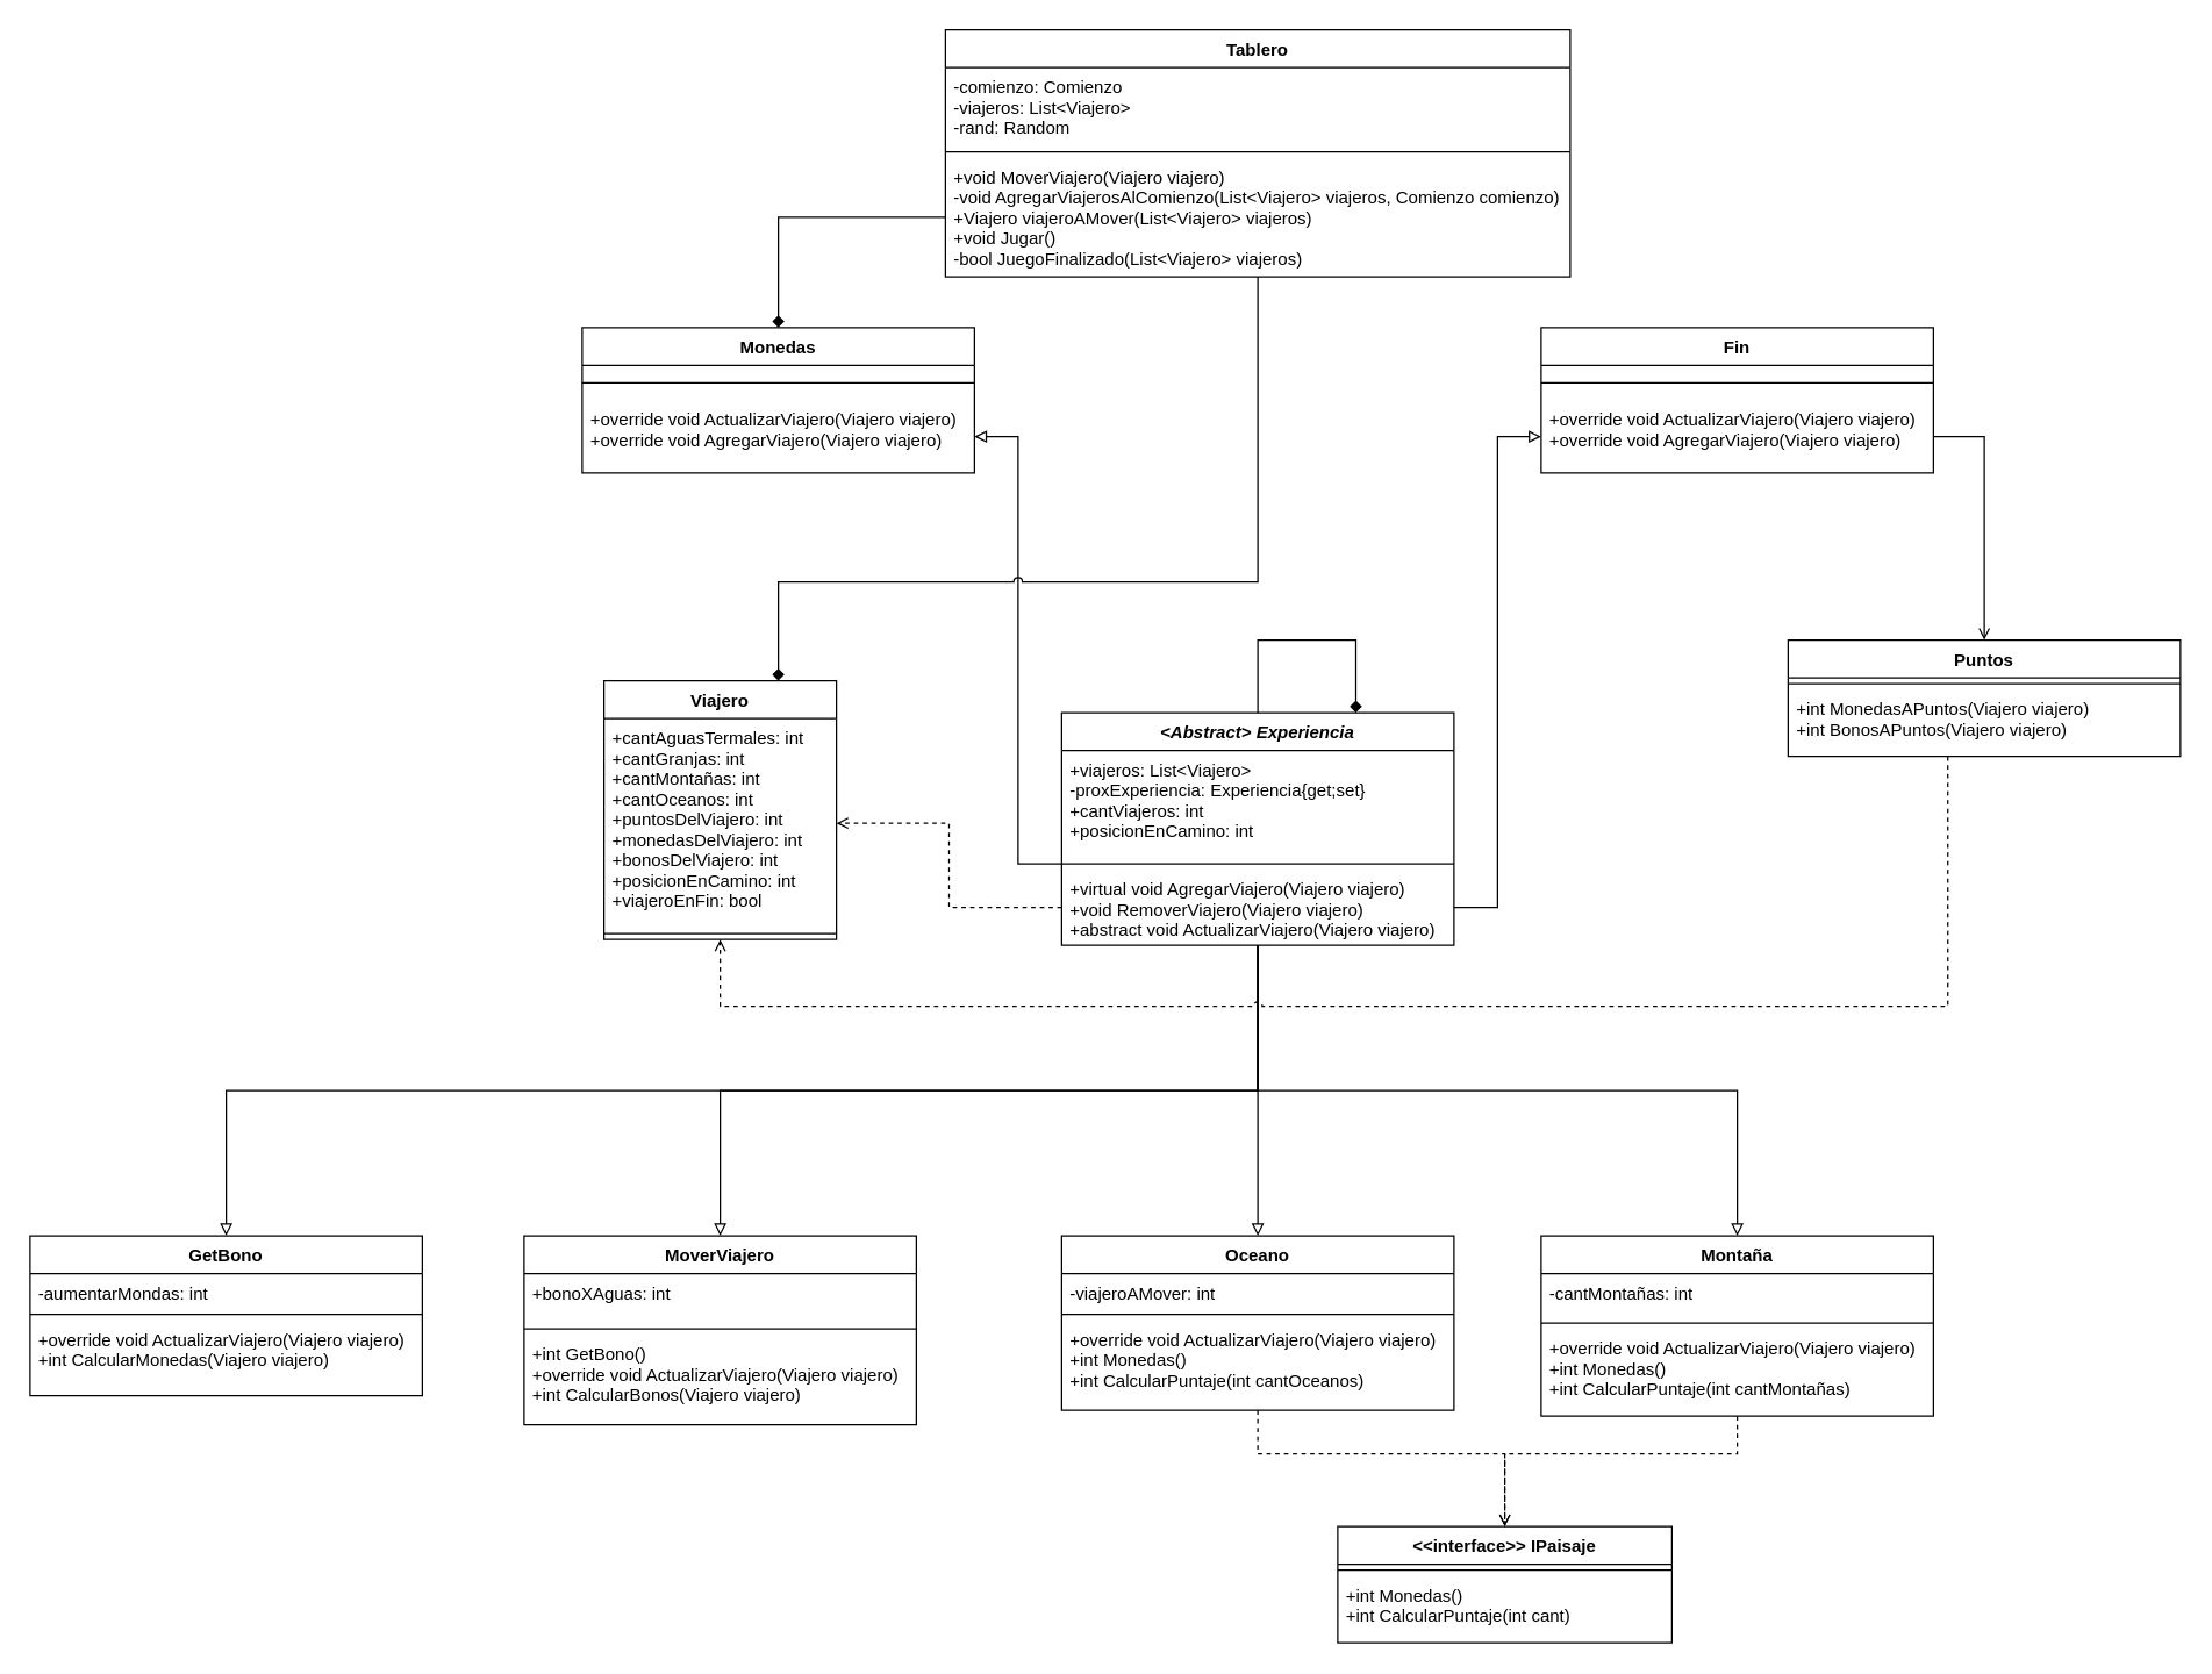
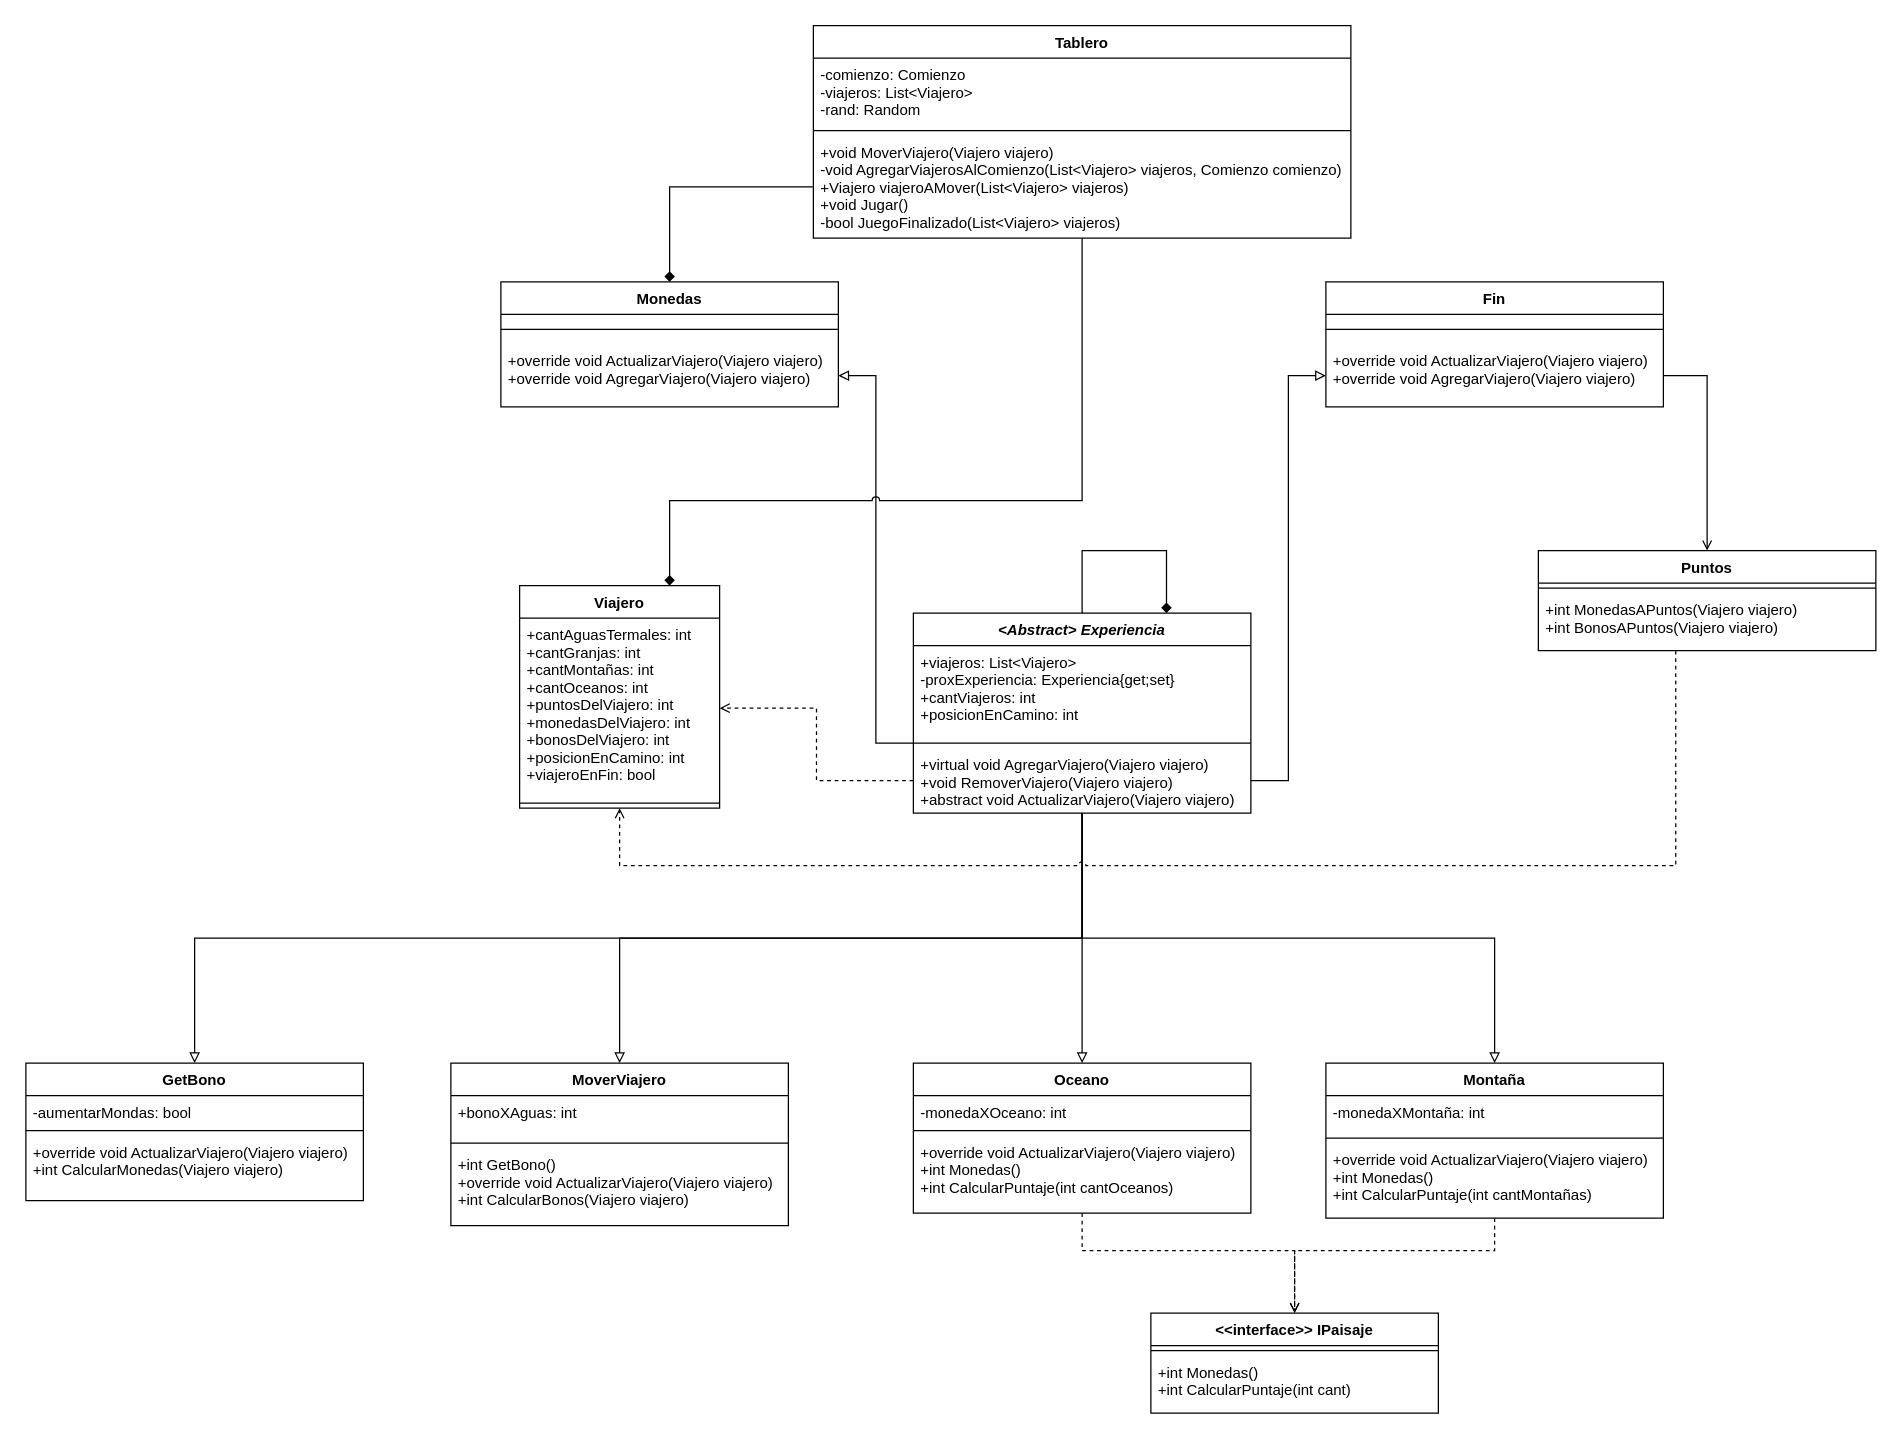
- <mxCell id="11" value="-aumentarMondas: int&#10;" style="text;strokeColor=none;fillColor=none;align=left;verticalAlign=top;spacingLeft=4;spacingRight=4;overflow=hidden;rotatable=0;points=[[0,0.5],[1,0.5]];portConstraint=eastwest;" parent="10" vertex="1"><mxGeometry y="26" width="270" height="24" as="geometry" /></mxCell>
+ <mxCell id="11" value="-aumentarMondas: bool&#10;" style="text;strokeColor=none;fillColor=none;align=left;verticalAlign=top;spacingLeft=4;spacingRight=4;overflow=hidden;rotatable=0;points=[[0,0.5],[1,0.5]];portConstraint=eastwest;" parent="10" vertex="1"><mxGeometry y="26" width="270" height="24" as="geometry" /></mxCell>
- <mxCell id="15" value="-viajeroAMover: int &#10;" style="text;strokeColor=none;fillColor=none;align=left;verticalAlign=top;spacingLeft=4;spacingRight=4;overflow=hidden;rotatable=0;points=[[0,0.5],[1,0.5]];portConstraint=eastwest;" parent="14" vertex="1"><mxGeometry y="26" width="270" height="24" as="geometry" /></mxCell>
+ <mxCell id="15" value="-monedaXOceano: int &#10;" style="text;strokeColor=none;fillColor=none;align=left;verticalAlign=top;spacingLeft=4;spacingRight=4;overflow=hidden;rotatable=0;points=[[0,0.5],[1,0.5]];portConstraint=eastwest;" parent="14" vertex="1"><mxGeometry y="26" width="270" height="24" as="geometry" /></mxCell>
- <mxCell id="7" value="-cantMontañas: int&#10;" style="text;strokeColor=none;fillColor=none;align=left;verticalAlign=top;spacingLeft=4;spacingRight=4;overflow=hidden;rotatable=0;points=[[0,0.5],[1,0.5]];portConstraint=eastwest;" parent="6" vertex="1"><mxGeometry y="26" width="270" height="30" as="geometry" /></mxCell>
+ <mxCell id="7" value="-monedaXMontaña: int&#10;" style="text;strokeColor=none;fillColor=none;align=left;verticalAlign=top;spacingLeft=4;spacingRight=4;overflow=hidden;rotatable=0;points=[[0,0.5],[1,0.5]];portConstraint=eastwest;" parent="6" vertex="1"><mxGeometry y="26" width="270" height="30" as="geometry" /></mxCell>
